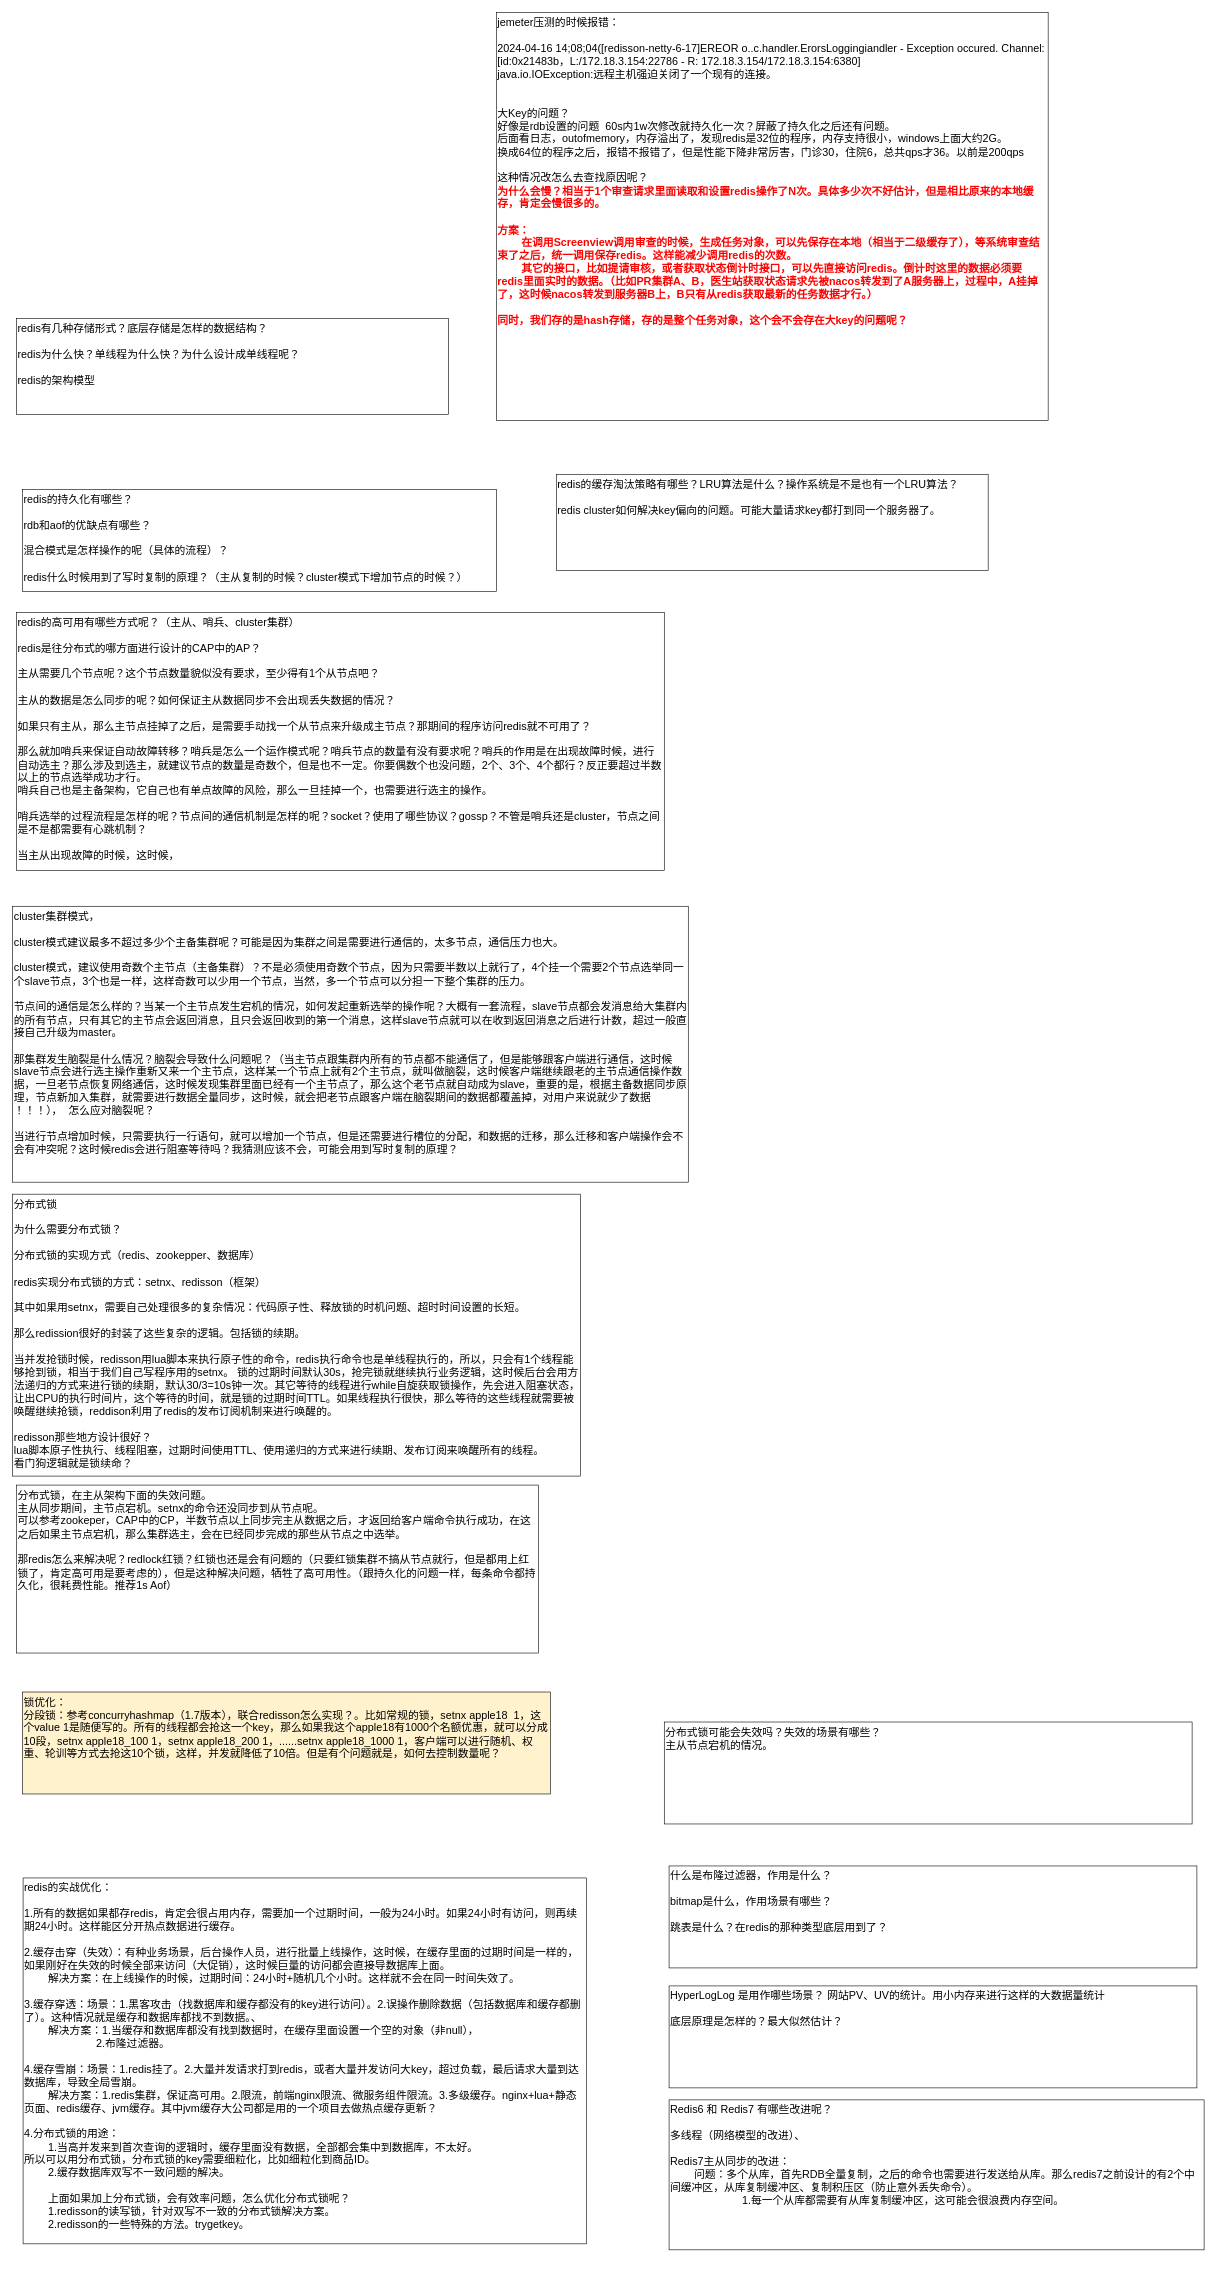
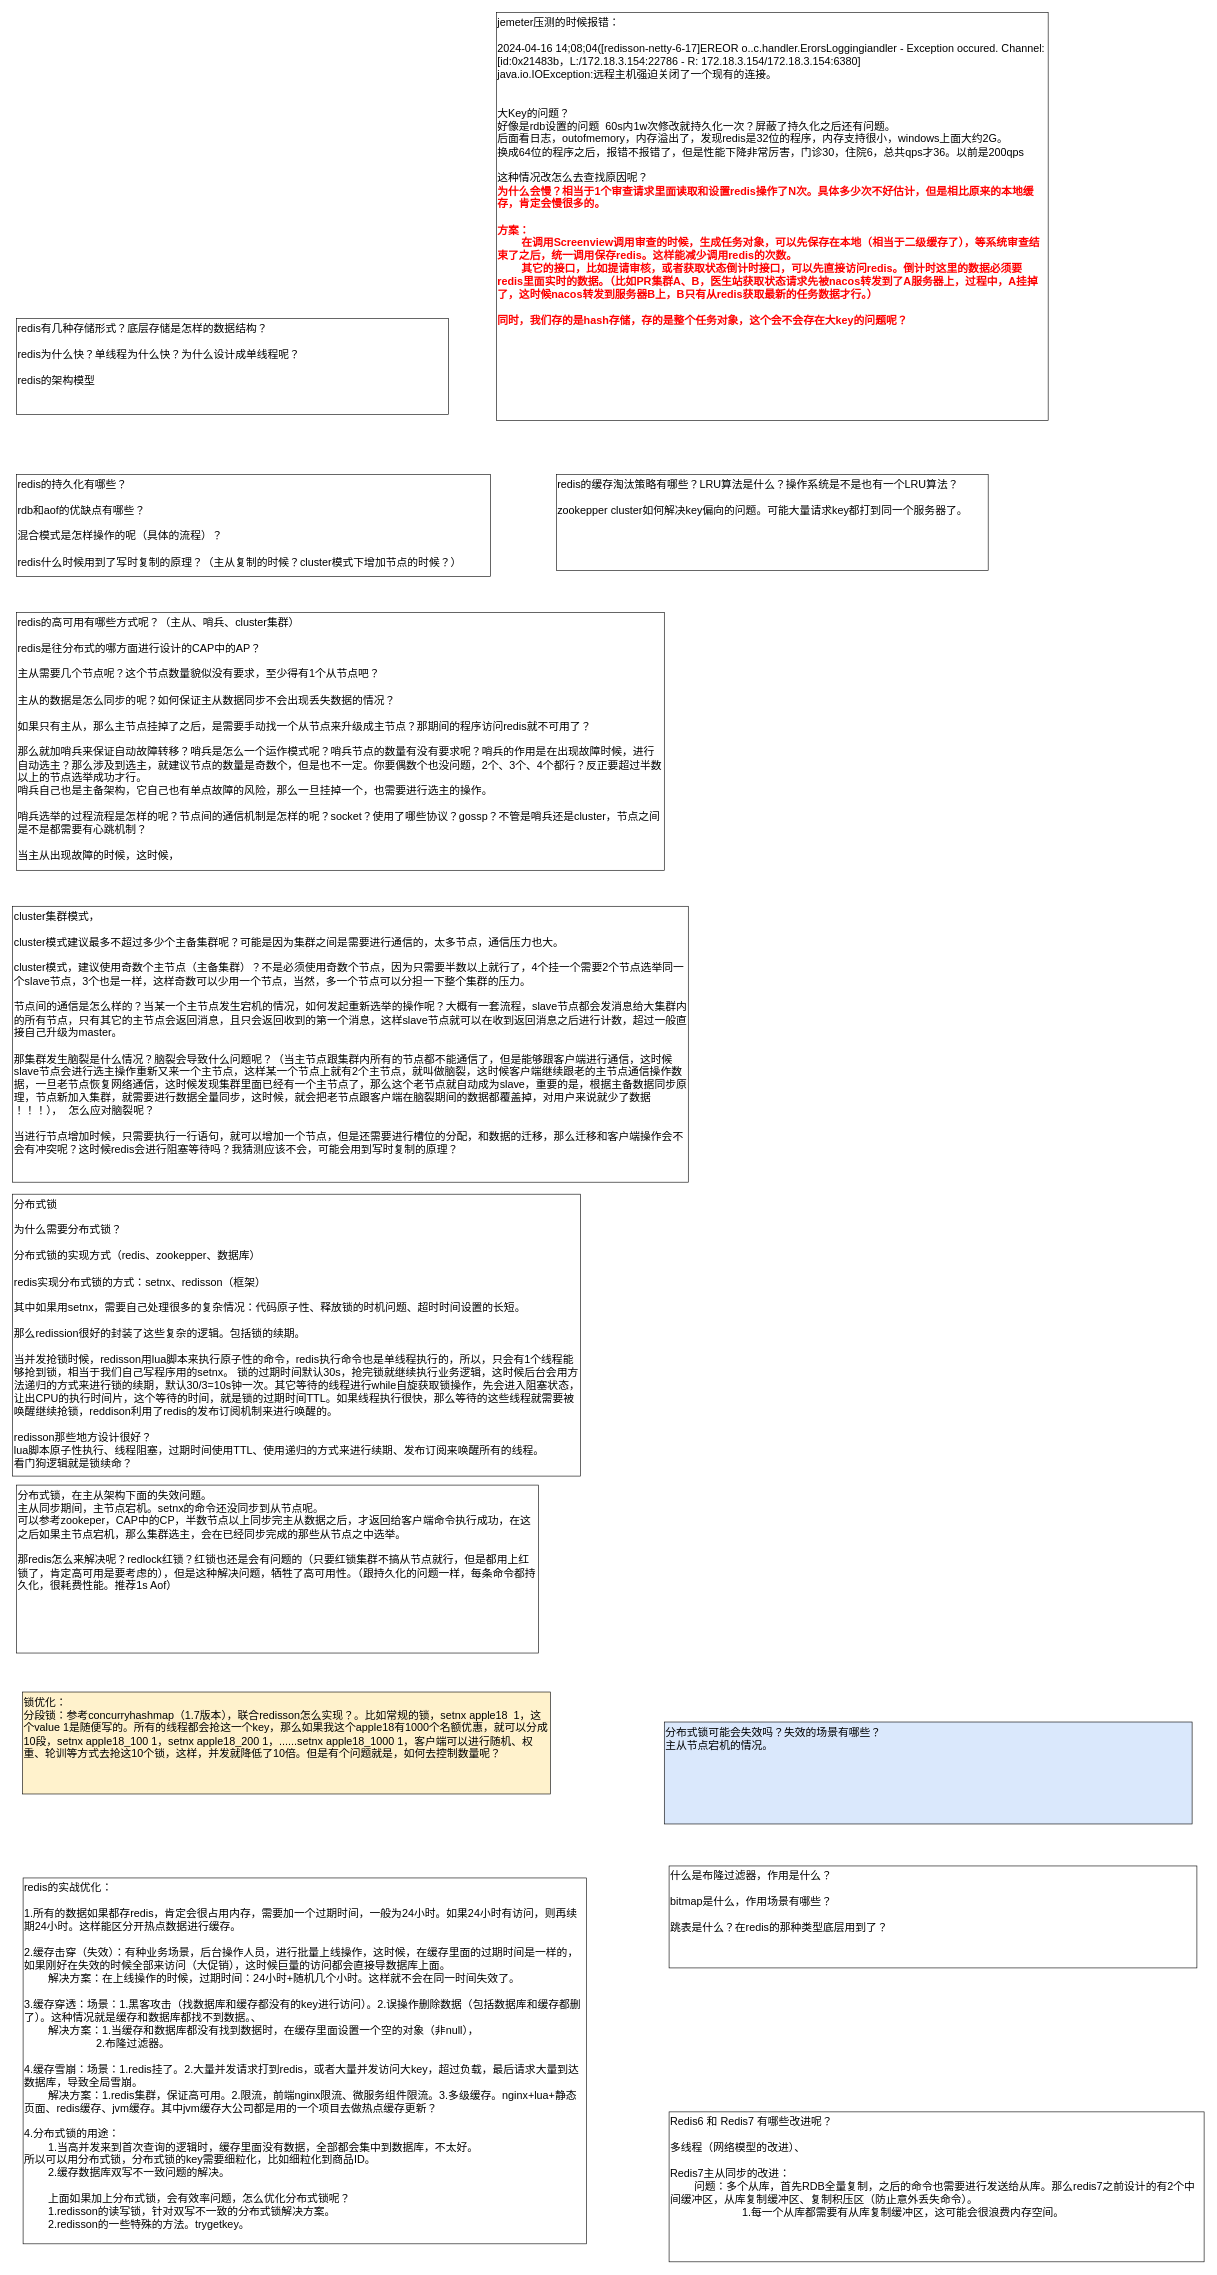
- <mxCell id="5" value="redis的缓存淘汰策略有哪些？LRU算法是什么？操作系统是不是也有一个LRU算法？&lt;br&gt;&lt;br&gt;redis cluster如何解决key偏向的问题。可能大量请求key都打到同一个服务器了。" style="rounded=0;whiteSpace=wrap;html=1;fontSize=18;align=left;verticalAlign=top;" parent="1" vertex="1"><mxGeometry x="927" y="790" width="720" height="160" as="geometry" /></mxCell>
+ <mxCell id="5" value="redis的缓存淘汰策略有哪些？LRU算法是什么？操作系统是不是也有一个LRU算法？&lt;br&gt;&lt;br&gt;zookepper cluster如何解决key偏向的问题。可能大量请求key都打到同一个服务器了。" style="rounded=0;whiteSpace=wrap;html=1;fontSize=18;align=left;verticalAlign=top;" parent="1" vertex="1"><mxGeometry x="927" y="790" width="720" height="160" as="geometry" /></mxCell>
- <mxCell id="3" value="redis的持久化有哪些？&lt;br&gt;&lt;br&gt;rdb和aof的优缺点有哪些？&lt;br&gt;&lt;br&gt;混合模式是怎样操作的呢（具体的流程）？&lt;br&gt;&lt;br&gt;redis什么时候用到了写时复制的原理？（主从复制的时候？cluster模式下增加节点的时候？）" style="rounded=0;whiteSpace=wrap;html=1;fontSize=18;align=left;verticalAlign=top;" parent="1" vertex="1"><mxGeometry x="37" y="815" width="790" height="170" as="geometry" /></mxCell>
+ <mxCell id="3" value="redis的持久化有哪些？&lt;br&gt;&lt;br&gt;rdb和aof的优缺点有哪些？&lt;br&gt;&lt;br&gt;混合模式是怎样操作的呢（具体的流程）？&lt;br&gt;&lt;br&gt;redis什么时候用到了写时复制的原理？（主从复制的时候？cluster模式下增加节点的时候？）" style="rounded=0;whiteSpace=wrap;html=1;fontSize=18;align=left;verticalAlign=top;" parent="1" vertex="1"><mxGeometry x="27" y="790" width="790" height="170" as="geometry" /></mxCell>
- <mxCell id="14" value="分布式锁可能会失效吗？失效的场景有哪些？&lt;br&gt;主从节点宕机的情况。" style="rounded=0;whiteSpace=wrap;html=1;fontSize=18;align=left;verticalAlign=top;" parent="1" vertex="1"><mxGeometry x="1107" y="2870" width="880" height="170" as="geometry" /></mxCell>
+ <mxCell id="14" value="分布式锁可能会失效吗？失效的场景有哪些？&lt;br&gt;主从节点宕机的情况。" style="rounded=0;whiteSpace=wrap;html=1;fontSize=18;align=left;verticalAlign=top;fillColor=#dae8fc;" parent="1" vertex="1"><mxGeometry x="1107" y="2870" width="880" height="170" as="geometry" /></mxCell>
- <mxCell id="12" value="HyperLogLog 是用作哪些场景？ 网站PV、UV的统计。用小内存来进行这样的大数据量统计&lt;br&gt;&lt;br&gt;底层原理是怎样的？最大似然估计？" style="rounded=0;whiteSpace=wrap;html=1;fontSize=18;align=left;verticalAlign=top;" parent="1" vertex="1"><mxGeometry x="1115" y="3310" width="880" height="170" as="geometry" /></mxCell>
- <mxCell id="13" value="Redis6 和 Redis7 有哪些改进呢？&lt;br&gt;&lt;br&gt;多线程（网络模型的改进）、&lt;br&gt;&lt;br&gt;Redis7主从同步的改进：&lt;br&gt;&lt;span style=&quot;white-space: pre;&quot;&gt;&#09;&lt;/span&gt;问题：多个从库，首先RDB全量复制，之后的命令也需要进行发送给从库。那么redis7之前设计的有2个中间缓冲区，从库复制缓冲区、复制积压区（防止意外丢失命令）。&lt;br&gt;&lt;span style=&quot;white-space: pre;&quot;&gt;&#09;&lt;/span&gt;&lt;span style=&quot;white-space: pre;&quot;&gt;&#09;&lt;/span&gt;&lt;span style=&quot;white-space: pre;&quot;&gt;&#09;&lt;/span&gt;1.每一个从库都需要有从库复制缓冲区，这可能会很浪费内存空间。" style="rounded=0;whiteSpace=wrap;html=1;fontSize=18;align=left;verticalAlign=top;" parent="1" vertex="1"><mxGeometry x="1115" y="3500" width="892" height="250" as="geometry" /></mxCell>
+ <mxCell id="13" value="Redis6 和 Redis7 有哪些改进呢？&lt;br&gt;&lt;br&gt;多线程（网络模型的改进）、&lt;br&gt;&lt;br&gt;Redis7主从同步的改进：&lt;br&gt;&lt;span style=&quot;white-space: pre;&quot;&gt;&#09;&lt;/span&gt;问题：多个从库，首先RDB全量复制，之后的命令也需要进行发送给从库。那么redis7之前设计的有2个中间缓冲区，从库复制缓冲区、复制积压区（防止意外丢失命令）。&lt;br&gt;&lt;span style=&quot;white-space: pre;&quot;&gt;&#09;&lt;/span&gt;&lt;span style=&quot;white-space: pre;&quot;&gt;&#09;&lt;/span&gt;&lt;span style=&quot;white-space: pre;&quot;&gt;&#09;&lt;/span&gt;1.每一个从库都需要有从库复制缓冲区，这可能会很浪费内存空间。" style="rounded=0;whiteSpace=wrap;html=1;fontSize=18;align=left;verticalAlign=top;" parent="1" vertex="1"><mxGeometry x="1115" y="3520" width="892" height="250" as="geometry" /></mxCell>
